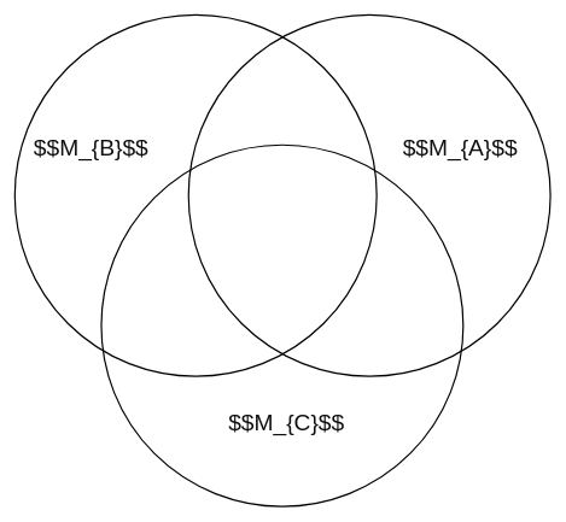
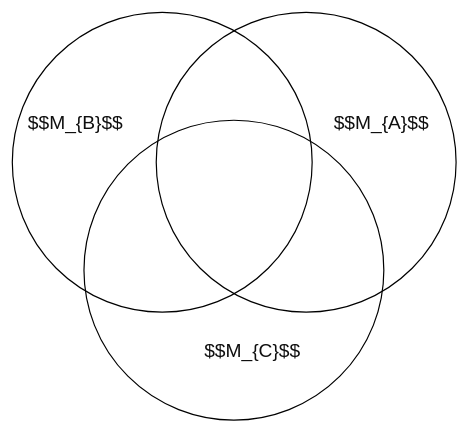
- <mxCell id="7" value="$$M_{C}$$" style="text;fontSize=32;align=center;verticalAlign=middle;html=1;fontColor=#0F0F0F;" parent="1" vertex="1"><mxGeometry x="299.5" y="550" width="190" height="70" as="geometry" /></mxCell>
+ <mxCell id="7" value="$$M_{C}$$" style="text;fontSize=32;align=center;verticalAlign=middle;html=1;fontColor=#0F0F0F;" parent="1" vertex="1"><mxGeometry x="324.5" y="550" width="190" height="70" as="geometry" /></mxCell>
